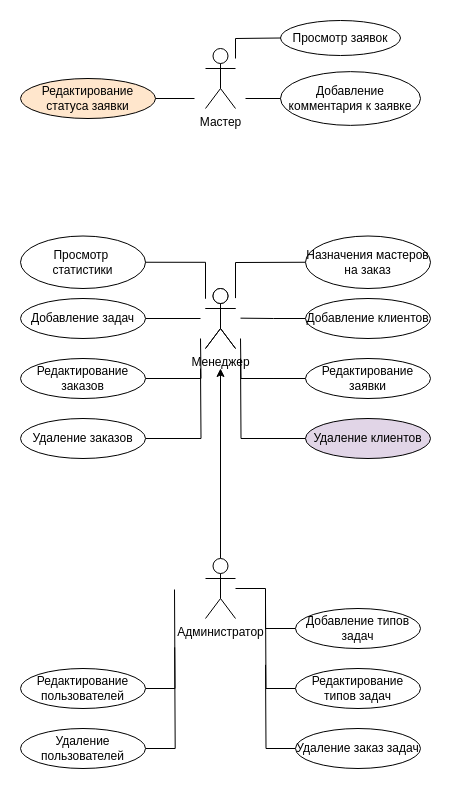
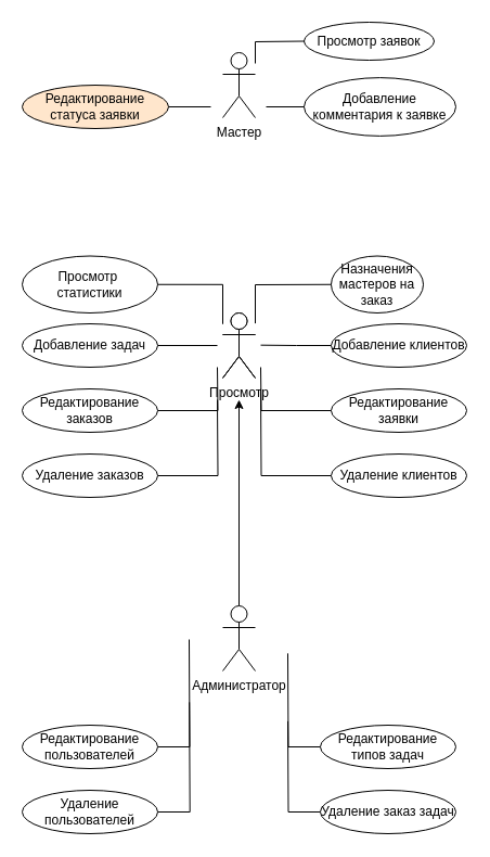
- <mxCell id="12" value="Назначения мастеров на заказ" style="ellipse;whiteSpace=wrap;html=1;" parent="1" vertex="1"><mxGeometry x="305" y="235.5" width="125" height="52.5" as="geometry" /></mxCell>
+ <mxCell id="12" value="Назначения мастеров на заказ" style="ellipse;whiteSpace=wrap;html=1;" parent="1" vertex="1"><mxGeometry x="305" y="235.5" width="85" height="52.5" as="geometry" /></mxCell>
- <mxCell id="2" value="Менеджер" style="shape=umlActor;verticalLabelPosition=bottom;verticalAlign=top;html=1;outlineConnect=0;" parent="1" vertex="1"><mxGeometry x="205" y="288" width="30" height="60" as="geometry" /></mxCell>
+ <mxCell id="2" value="Просмотр" style="shape=umlActor;verticalLabelPosition=bottom;verticalAlign=top;html=1;outlineConnect=0;" parent="1" vertex="1"><mxGeometry x="205" y="288" width="30" height="60" as="geometry" /></mxCell>
- <mxCell id="27" value="&lt;div&gt;Удаление клиентов&lt;/div&gt;" style="ellipse;whiteSpace=wrap;html=1;fillColor=#e1d5e7;" vertex="1" parent="1"><mxGeometry x="305" y="418" width="125" height="40" as="geometry" /></mxCell>
+ <mxCell id="27" value="&lt;div&gt;Удаление клиентов&lt;/div&gt;" style="ellipse;whiteSpace=wrap;html=1;" vertex="1" parent="1"><mxGeometry x="305" y="418" width="125" height="40" as="geometry" /></mxCell>
- <mxCell id="35" style="edgeStyle=orthogonalEdgeStyle;rounded=0;orthogonalLoop=1;jettySize=auto;html=1;endArrow=none;endFill=0;" edge="1" parent="1" source="36" target="21"><mxGeometry relative="1" as="geometry" /></mxCell>
- <mxCell id="36" value="&lt;div&gt;Добавление типов задач&lt;br&gt;&lt;/div&gt;" style="ellipse;whiteSpace=wrap;html=1;" vertex="1" parent="1"><mxGeometry x="295" y="608" width="125" height="40" as="geometry" /></mxCell>
